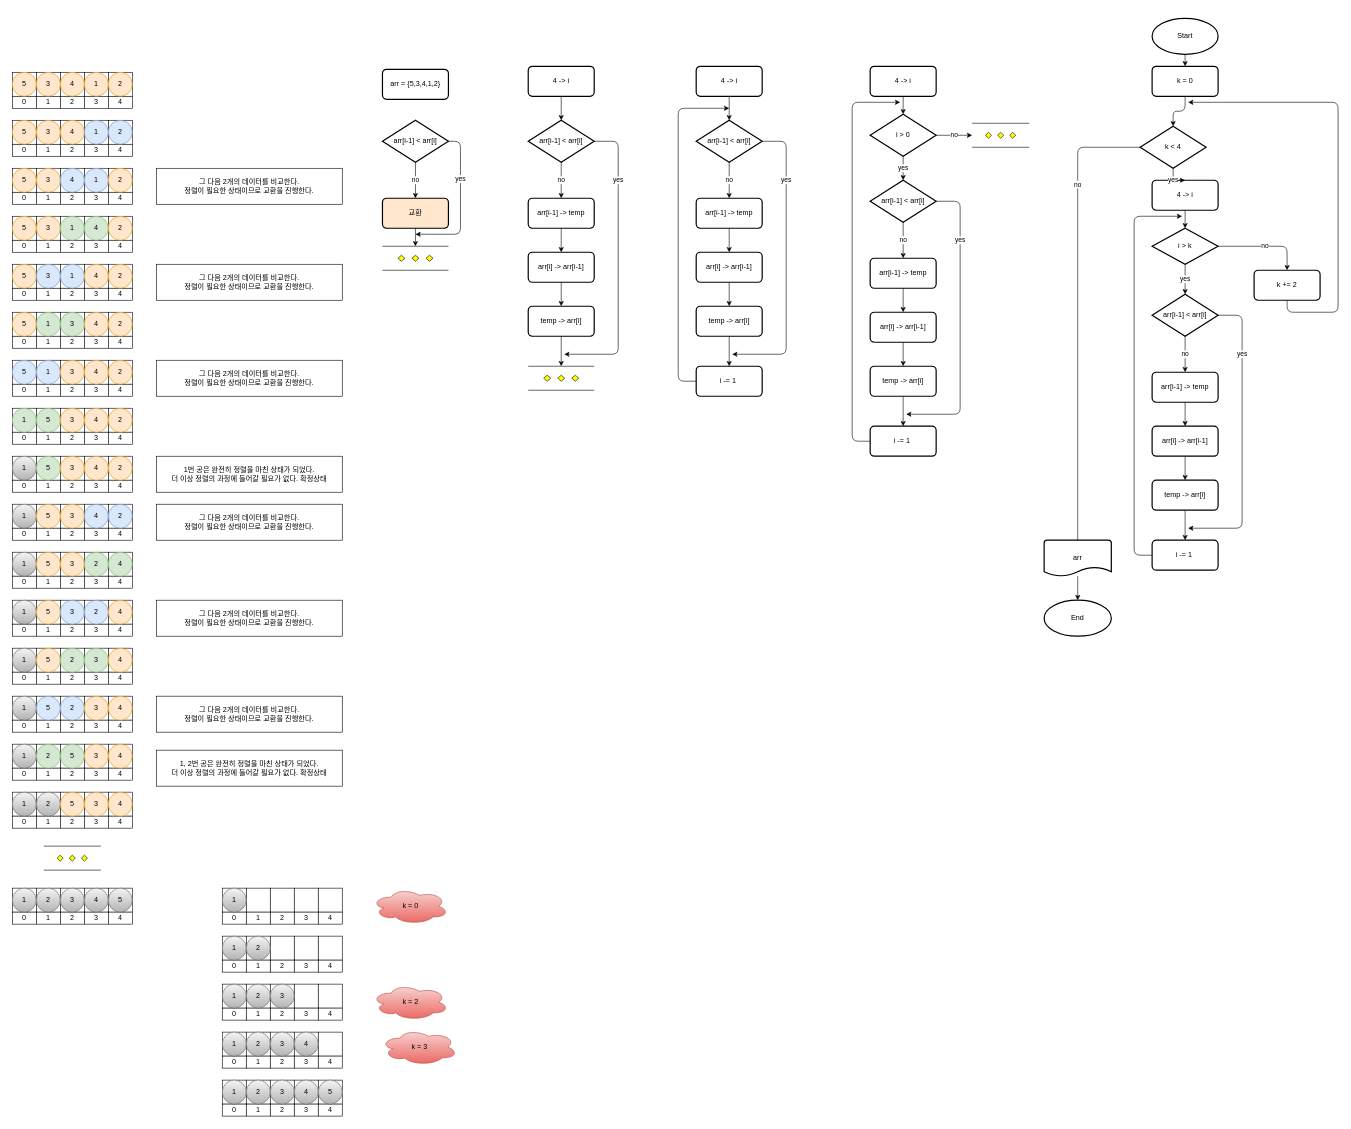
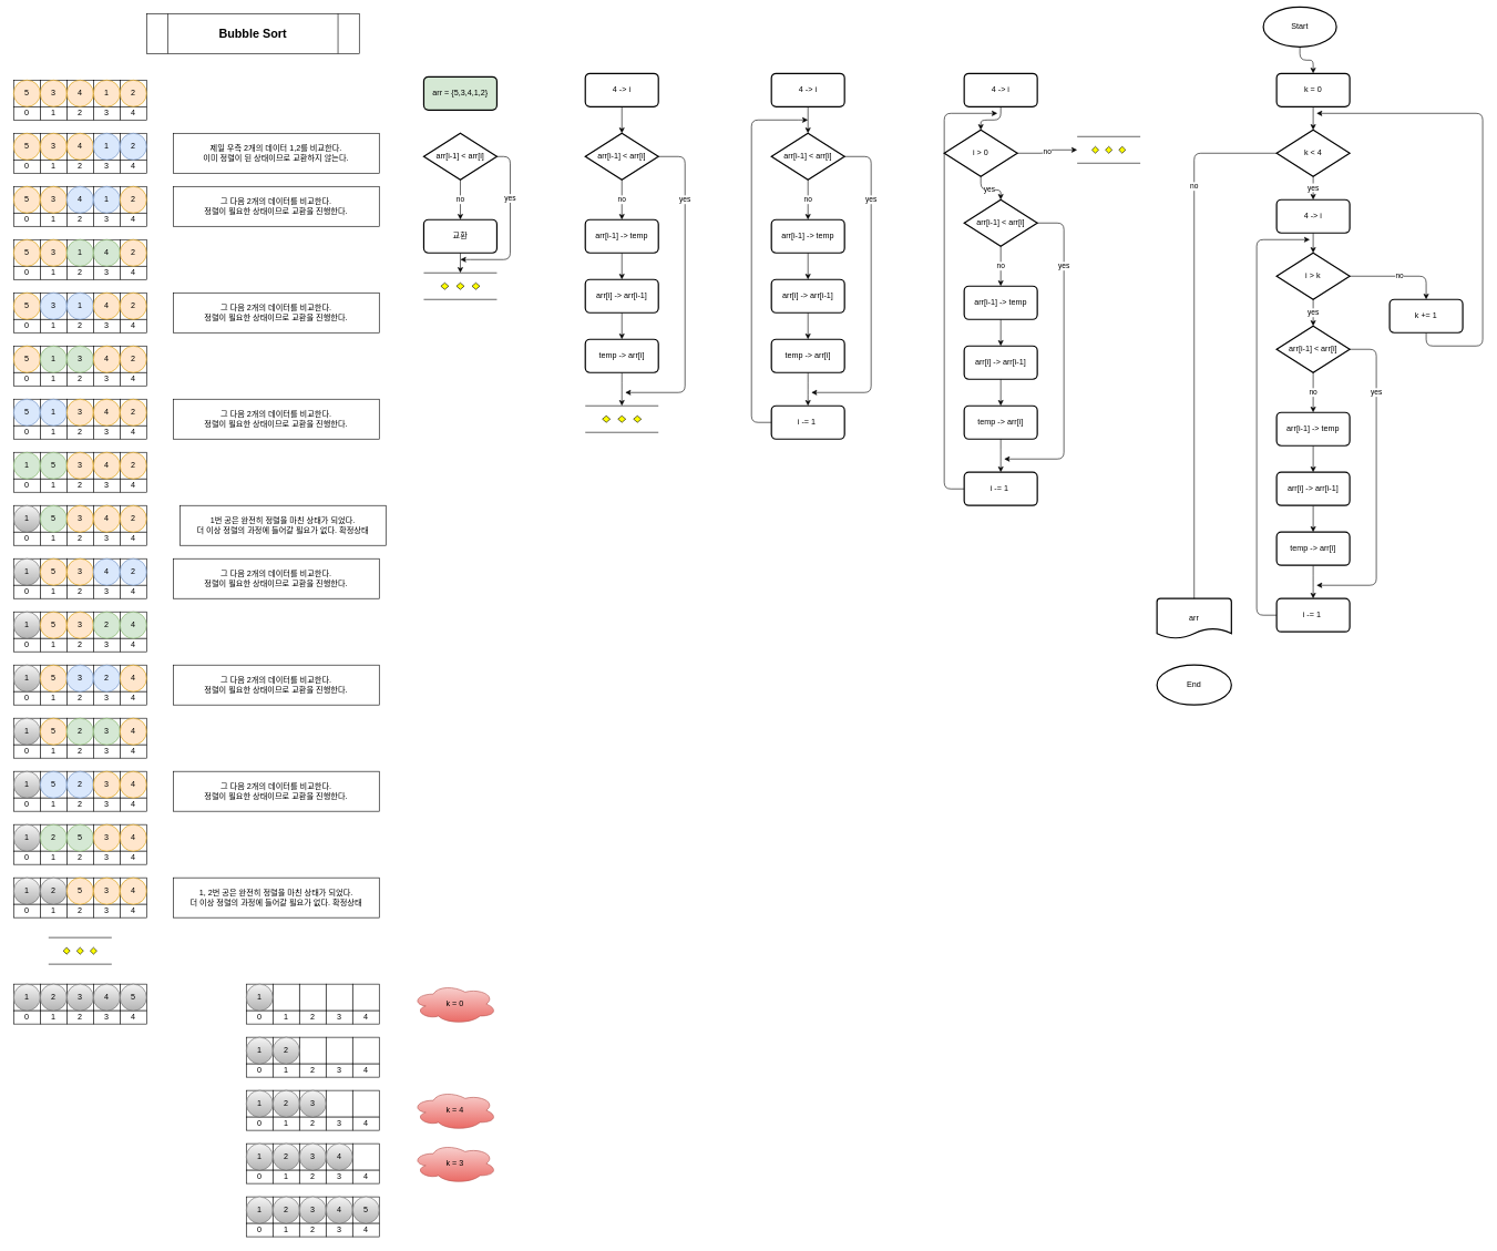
+ <mxCell id="2" value="Bubble Sort" style="shape=process;whiteSpace=wrap;html=1;backgroundOutline=1;fontStyle=1;fontSize=18;" vertex="1" parent="1"><mxGeometry x="220" y="20" width="320" height="60" as="geometry" /></mxCell>
- <mxCell id="406" value="Start" style="strokeWidth=2;html=1;shape=mxgraph.flowchart.start_1;whiteSpace=wrap;rounded=0;sketch=0;" vertex="1" parent="1"><mxGeometry x="1920" y="30" width="110" height="60" as="geometry" /></mxCell>
+ <mxCell id="406" value="Start" style="strokeWidth=2;html=1;shape=mxgraph.flowchart.start_1;whiteSpace=wrap;rounded=0;sketch=0;" vertex="1" parent="1"><mxGeometry x="1900" y="10" width="110" height="60" as="geometry" /></mxCell>
- <mxCell id="275" value="arr = {5,3,4,1,2}" style="rounded=1;whiteSpace=wrap;html=1;absoluteArcSize=1;arcSize=14;strokeWidth=2;sketch=0;" vertex="1" parent="1"><mxGeometry x="637" y="115" width="110" height="50" as="geometry" /></mxCell>
+ <mxCell id="275" value="arr = {5,3,4,1,2}" style="rounded=1;whiteSpace=wrap;html=1;absoluteArcSize=1;arcSize=14;strokeWidth=2;sketch=0;fillColor=#d5e8d4;" vertex="1" parent="1"><mxGeometry x="637" y="115" width="110" height="50" as="geometry" /></mxCell>
- <mxCell id="315" value="i &amp;gt; 0" style="strokeWidth=2;html=1;shape=mxgraph.flowchart.decision;whiteSpace=wrap;rounded=0;sketch=0;" vertex="1" parent="1"><mxGeometry x="1450" y="190" width="110" height="70" as="geometry" /></mxCell>
+ <mxCell id="315" value="i &amp;gt; 0" style="strokeWidth=2;html=1;shape=mxgraph.flowchart.decision;whiteSpace=wrap;rounded=0;sketch=0;" vertex="1" parent="1"><mxGeometry x="1420" y="195" width="110" height="70" as="geometry" /></mxCell>
+ <mxCell id="33" value="제일 우측 2개의 데이터 1,2를 비교한다.&lt;br&gt;이미 정렬이 된 상태이므로 교환하지 않는다." style="rounded=0;whiteSpace=wrap;html=1;sketch=0;" vertex="1" parent="1"><mxGeometry x="260" y="200" width="310" height="60" as="geometry" /></mxCell>
- <mxCell id="412" value="k &amp;lt; 4" style="strokeWidth=2;html=1;shape=mxgraph.flowchart.decision;whiteSpace=wrap;rounded=0;sketch=0;" vertex="1" parent="1"><mxGeometry x="1900" y="210" width="110" height="70" as="geometry" /></mxCell>
+ <mxCell id="412" value="k &amp;lt; 4" style="strokeWidth=2;html=1;shape=mxgraph.flowchart.decision;whiteSpace=wrap;rounded=0;sketch=0;" vertex="1" parent="1"><mxGeometry x="1920" y="195" width="110" height="70" as="geometry" /></mxCell>
- <mxCell id="272" value="교환" style="rounded=1;whiteSpace=wrap;html=1;absoluteArcSize=1;arcSize=14;strokeWidth=2;sketch=0;fillColor=#ffe6cc;" vertex="1" parent="1"><mxGeometry x="637" y="330" width="110" height="50" as="geometry" /></mxCell>
+ <mxCell id="272" value="교환" style="rounded=1;whiteSpace=wrap;html=1;absoluteArcSize=1;arcSize=14;strokeWidth=2;sketch=0;" vertex="1" parent="1"><mxGeometry x="637" y="330" width="110" height="50" as="geometry" /></mxCell>
- <mxCell id="400" value="i &amp;gt; k" style="strokeWidth=2;html=1;shape=mxgraph.flowchart.decision;whiteSpace=wrap;rounded=0;sketch=0;" vertex="1" parent="1"><mxGeometry x="1920" y="380" width="110" height="60" as="geometry" /></mxCell>
+ <mxCell id="400" value="i &amp;gt; k" style="strokeWidth=2;html=1;shape=mxgraph.flowchart.decision;whiteSpace=wrap;rounded=0;sketch=0;" vertex="1" parent="1"><mxGeometry x="1920" y="380" width="110" height="70" as="geometry" /></mxCell>
- <mxCell id="404" value="k += 2" style="rounded=1;whiteSpace=wrap;html=1;absoluteArcSize=1;arcSize=14;strokeWidth=2;sketch=0;" vertex="1" parent="1"><mxGeometry x="2090" y="450" width="110" height="50" as="geometry" /></mxCell>
+ <mxCell id="404" value="k += 1" style="rounded=1;whiteSpace=wrap;html=1;absoluteArcSize=1;arcSize=14;strokeWidth=2;sketch=0;" vertex="1" parent="1"><mxGeometry x="2090" y="450" width="110" height="50" as="geometry" /></mxCell>
- <mxCell id="155" value="1번 공은 완전히 정렬을 마친 상태가 되었다.&lt;br&gt;더 이상 정렬의 과정에 들어갈 필요가 없다. 확정상태" style="rounded=0;whiteSpace=wrap;html=1;sketch=0;" vertex="1" parent="1"><mxGeometry x="260" y="760" width="310" height="60" as="geometry" /></mxCell>
+ <mxCell id="155" value="1번 공은 완전히 정렬을 마친 상태가 되었다.&lt;br&gt;더 이상 정렬의 과정에 들어갈 필요가 없다. 확정상태" style="rounded=0;whiteSpace=wrap;html=1;sketch=0;" vertex="1" parent="1"><mxGeometry x="270" y="760" width="310" height="60" as="geometry" /></mxCell>
- <mxCell id="408" value="" style="edgeStyle=orthogonalEdgeStyle;curved=0;rounded=1;sketch=0;orthogonalLoop=1;jettySize=auto;html=1;" edge="1" parent="1" source="409" target="407"><mxGeometry relative="1" as="geometry" /></mxCell>
- <mxCell id="249" value="1, 2번 공은 완전히 정렬을 마친 상태가 되었다.&lt;br&gt;더 이상 정렬의 과정에 들어갈 필요가 없다. 확정상태" style="rounded=0;whiteSpace=wrap;html=1;sketch=0;" vertex="1" parent="1"><mxGeometry x="260" y="1250" width="310" height="60" as="geometry" /></mxCell>
+ <mxCell id="249" value="1, 2번 공은 완전히 정렬을 마친 상태가 되었다.&lt;br&gt;더 이상 정렬의 과정에 들어갈 필요가 없다. 확정상태" style="rounded=0;whiteSpace=wrap;html=1;sketch=0;" vertex="1" parent="1"><mxGeometry x="260" y="1320" width="310" height="60" as="geometry" /></mxCell>
- <mxCell id="383" value="k = 2" style="ellipse;shape=cloud;whiteSpace=wrap;html=1;rounded=0;sketch=0;gradientColor=#ea6b66;fillColor=#f8cecc;strokeColor=#b85450;" vertex="1" parent="1"><mxGeometry x="619.5" y="1640" width="127.5" height="60" as="geometry" /></mxCell>
+ <mxCell id="383" value="k = 4" style="ellipse;shape=cloud;whiteSpace=wrap;html=1;rounded=0;sketch=0;gradientColor=#ea6b66;fillColor=#f8cecc;strokeColor=#b85450;" vertex="1" parent="1"><mxGeometry x="619.5" y="1640" width="127.5" height="60" as="geometry" /></mxCell>
- <mxCell id="384" value="k = 3" style="ellipse;shape=cloud;whiteSpace=wrap;html=1;rounded=0;sketch=0;gradientColor=#ea6b66;fillColor=#f8cecc;strokeColor=#b85450;" vertex="1" parent="1"><mxGeometry x="634.5" y="1715" width="127.5" height="60" as="geometry" /></mxCell>
+ <mxCell id="384" value="k = 3" style="ellipse;shape=cloud;whiteSpace=wrap;html=1;rounded=0;sketch=0;gradientColor=#ea6b66;fillColor=#f8cecc;strokeColor=#b85450;" vertex="1" parent="1"><mxGeometry x="619.5" y="1720" width="127.5" height="60" as="geometry" /></mxCell>
